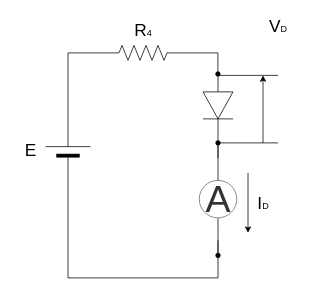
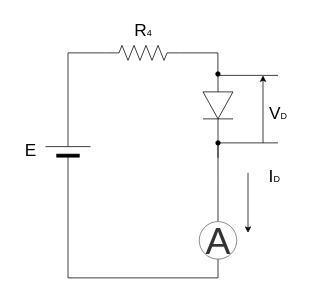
- <mxCell id="16" value="&lt;font color=&quot;#000000&quot;&gt;&lt;span style=&quot;font-size: 23px;&quot;&gt;V&lt;/span&gt;D&lt;/font&gt;" style="text;html=1;align=center;verticalAlign=middle;resizable=0;points=[];autosize=1;strokeColor=none;fillColor=none;" vertex="1" parent="1"><mxGeometry x="345" y="15" width="50" height="40" as="geometry" /></mxCell>
+ <mxCell id="16" value="&lt;font color=&quot;#000000&quot;&gt;&lt;span style=&quot;font-size: 23px;&quot;&gt;V&lt;/span&gt;D&lt;/font&gt;" style="text;html=1;align=center;verticalAlign=middle;resizable=0;points=[];autosize=1;strokeColor=none;fillColor=none;" vertex="1" parent="1"><mxGeometry x="345" y="130" width="50" height="40" as="geometry" /></mxCell>
- <mxCell id="9" value="A" style="verticalLabelPosition=middle;shadow=0;dashed=0;align=center;html=1;verticalAlign=middle;strokeWidth=1;shape=ellipse;aspect=fixed;fontSize=50;strokeColor=#666666;fillColor=#FFFFFF;fontColor=#333333;" vertex="1" parent="1"><mxGeometry x="265" y="240" width="50" height="50" as="geometry" /></mxCell>
+ <mxCell id="9" value="A" style="verticalLabelPosition=middle;shadow=0;dashed=0;align=center;html=1;verticalAlign=middle;strokeWidth=1;shape=ellipse;aspect=fixed;fontSize=50;strokeColor=#666666;fillColor=#FFFFFF;fontColor=#333333;" vertex="1" parent="1"><mxGeometry x="265" y="295" width="50" height="50" as="geometry" /></mxCell>
- <mxCell id="19" value="&lt;font color=&quot;#000000&quot;&gt;&lt;span style=&quot;font-size: 23px;&quot;&gt;I&lt;/span&gt;D&lt;/font&gt;" style="text;html=1;align=center;verticalAlign=middle;resizable=0;points=[];autosize=1;strokeColor=none;fillColor=none;" vertex="1" parent="1"><mxGeometry x="330" y="250" width="40" height="40" as="geometry" /></mxCell>
+ <mxCell id="19" value="&lt;font color=&quot;#000000&quot;&gt;&lt;span style=&quot;font-size: 23px;&quot;&gt;I&lt;/span&gt;D&lt;/font&gt;" style="text;html=1;align=center;verticalAlign=middle;resizable=0;points=[];autosize=1;strokeColor=none;fillColor=none;" vertex="1" parent="1"><mxGeometry x="345" y="215" width="40" height="40" as="geometry" /></mxCell>
